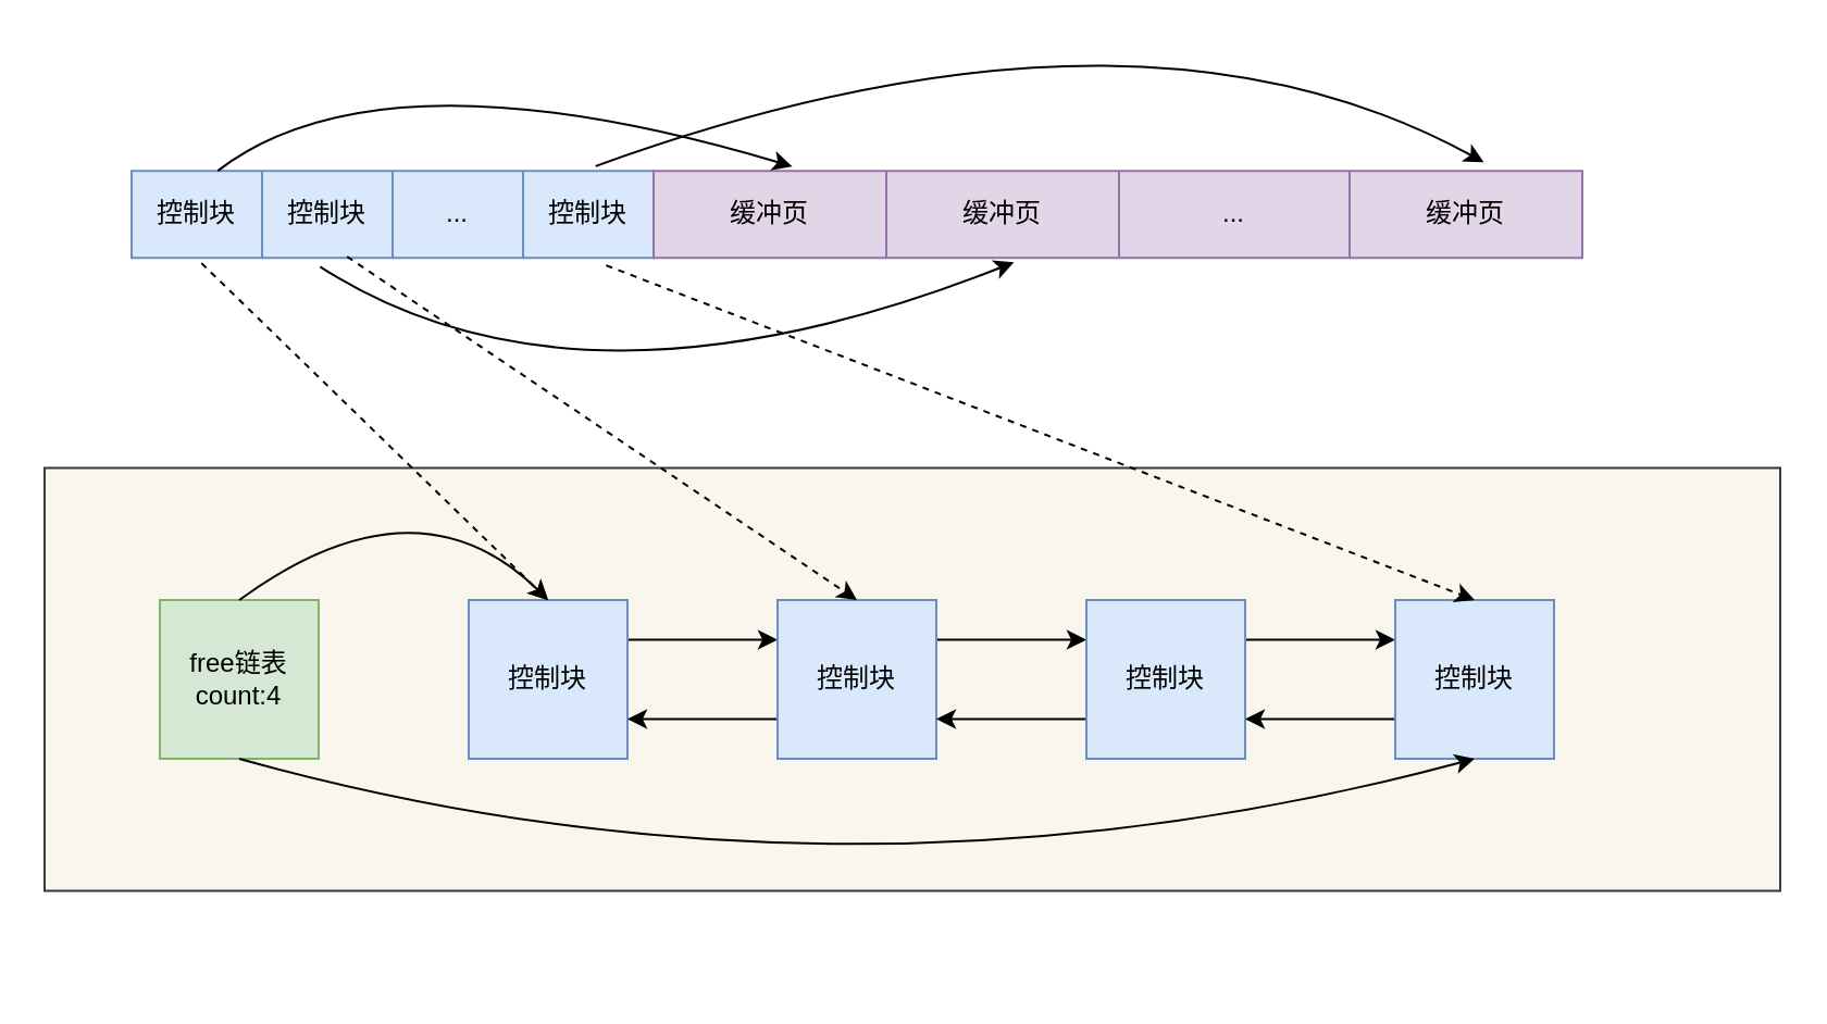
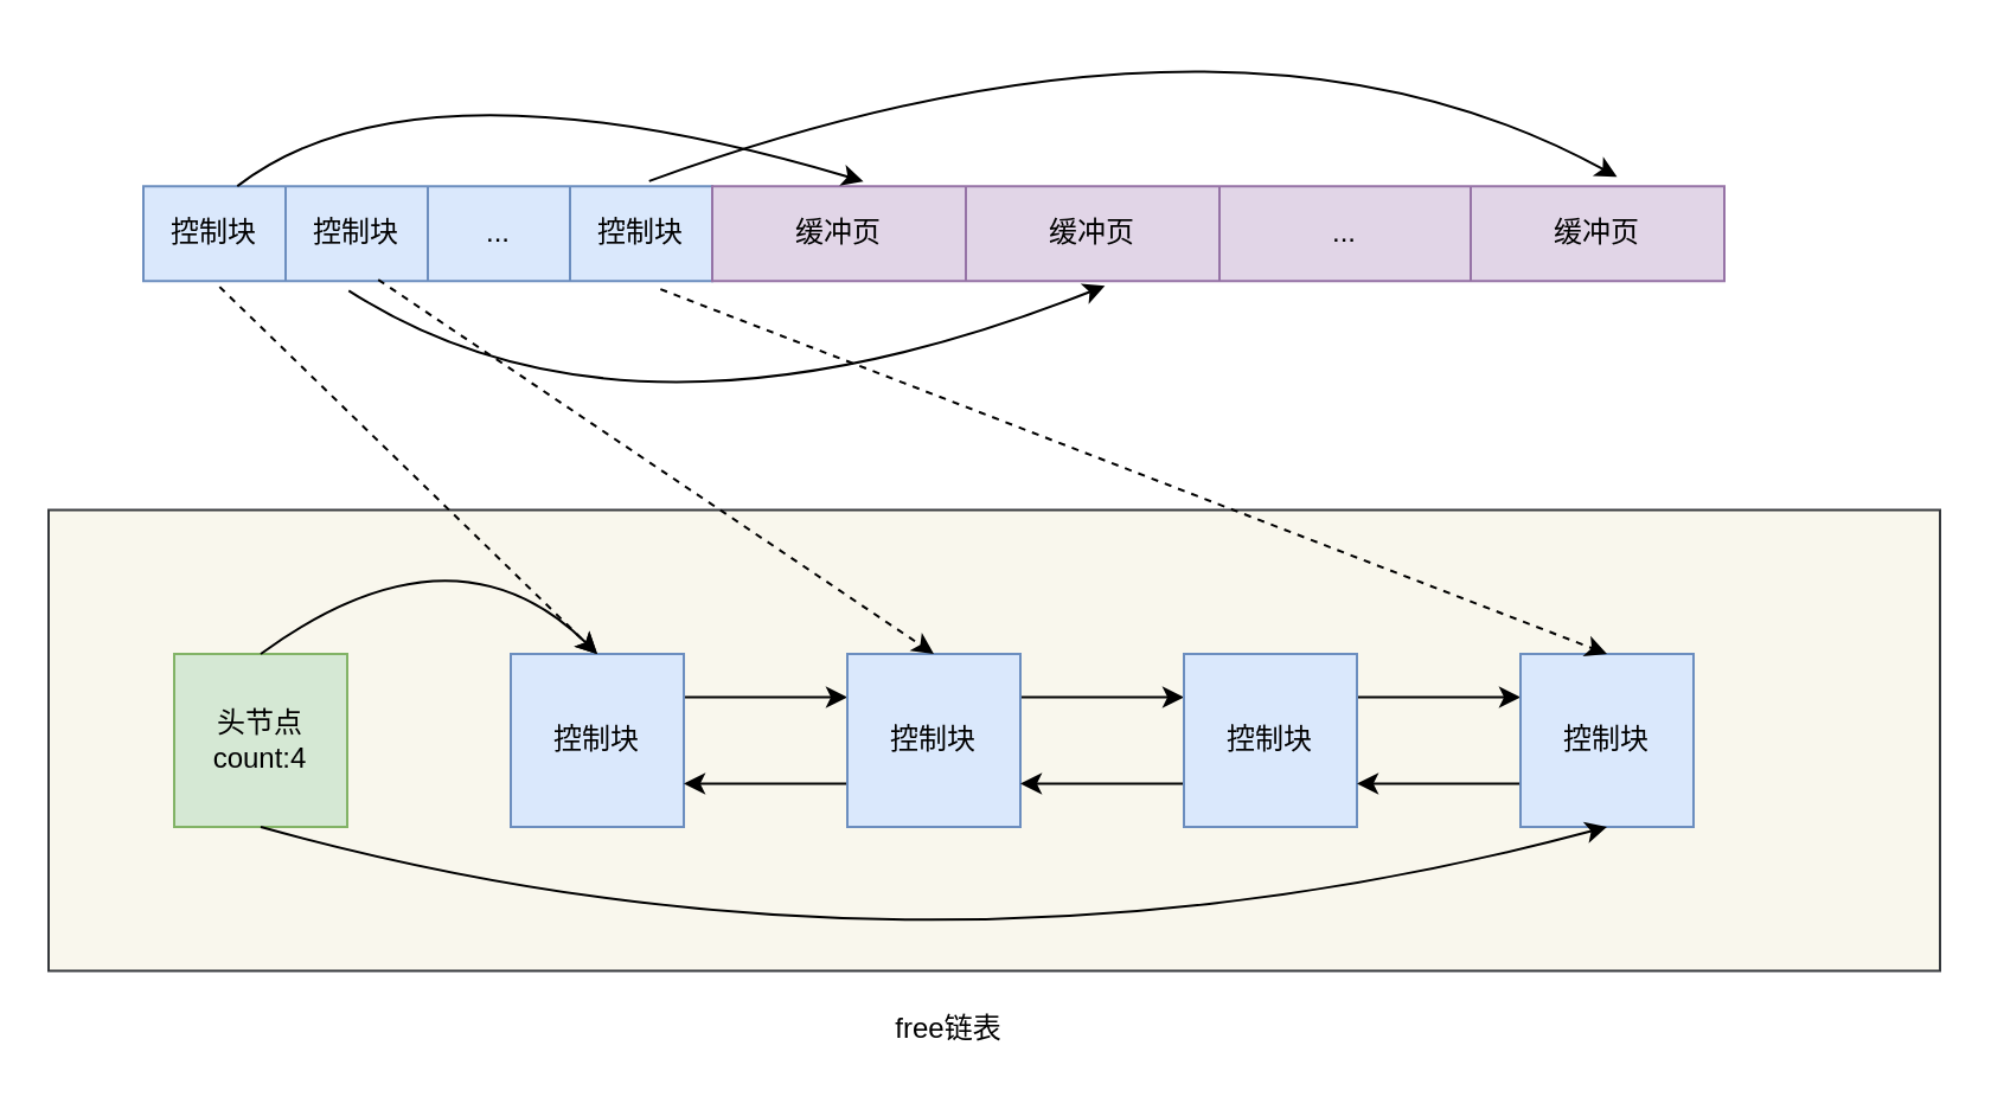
- <mxCell id="29" value="free链表&lt;br&gt;count:4" style="whiteSpace=wrap;html=1;aspect=fixed;fillColor=#d5e8d4;strokeColor=#82b366;" vertex="1" parent="1"><mxGeometry x="73" y="275.5" width="73" height="73" as="geometry" /></mxCell>
+ <mxCell id="29" value="头节点&lt;br&gt;count:4" style="whiteSpace=wrap;html=1;aspect=fixed;fillColor=#d5e8d4;strokeColor=#82b366;" vertex="1" parent="1"><mxGeometry x="73" y="275.5" width="73" height="73" as="geometry" /></mxCell>
+ <mxCell id="35" value="free链表" style="text;html=1;strokeColor=none;fillColor=none;align=center;verticalAlign=middle;whiteSpace=wrap;rounded=0;" vertex="1" parent="1"><mxGeometry x="370" y="419" width="60" height="30" as="geometry" /></mxCell>
